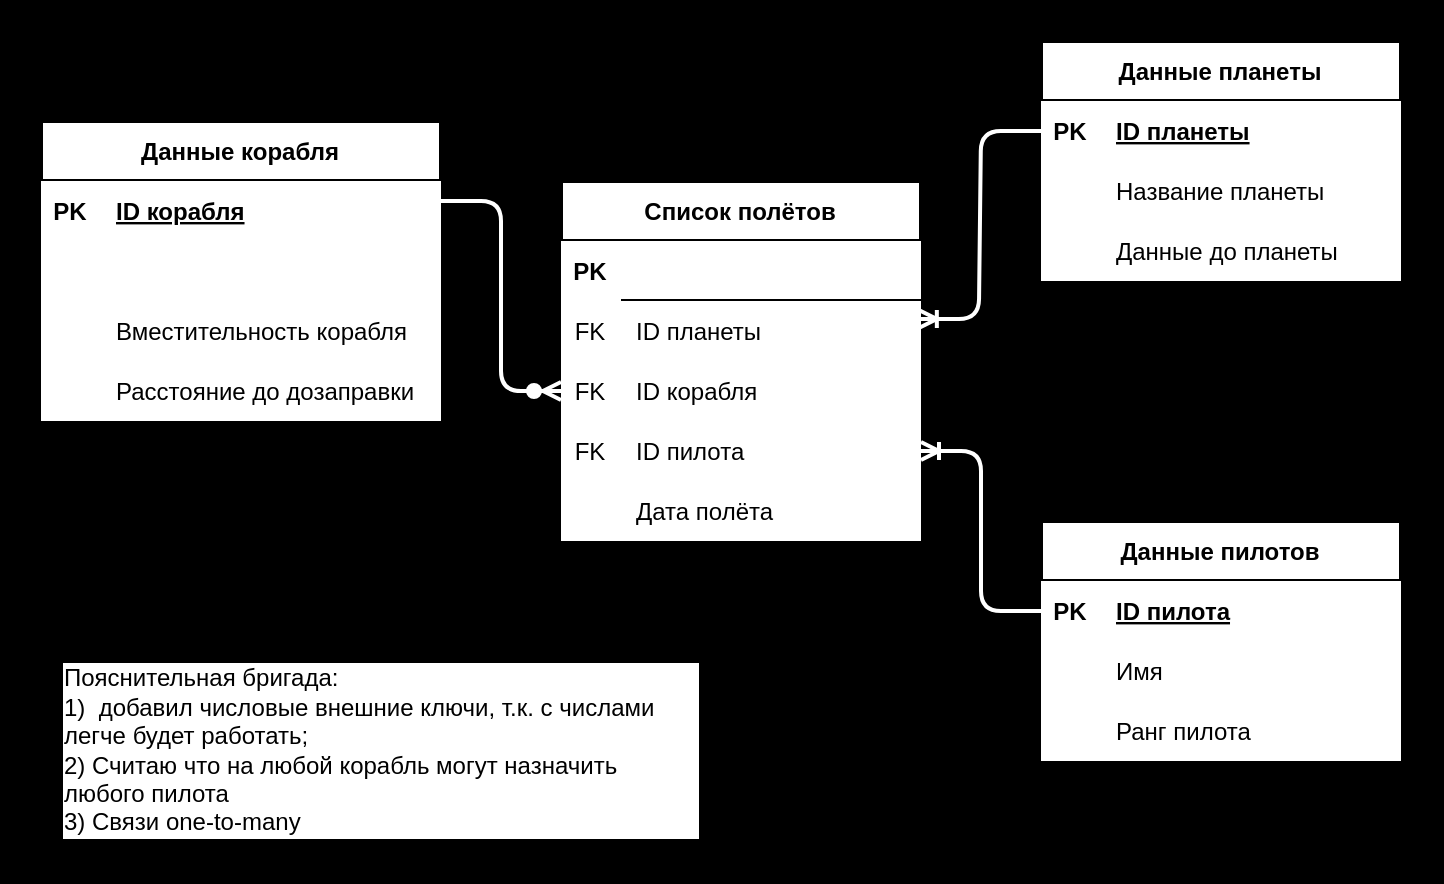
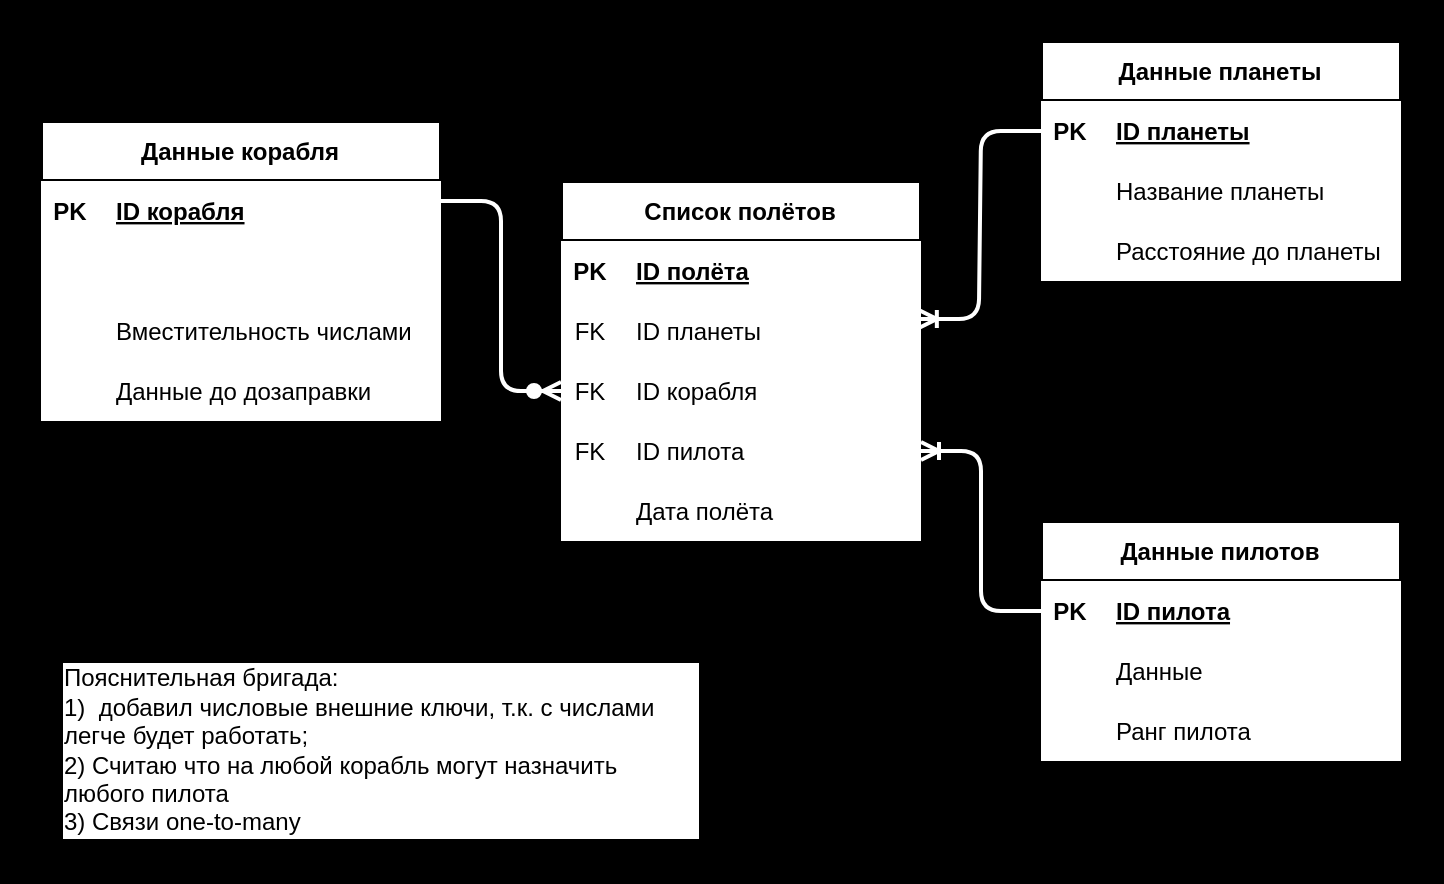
- <mxCell id="39" value="Данные до планеты" style="shape=partialRectangle;connectable=0;top=0;left=0;bottom=0;right=0;align=left;spacingLeft=6;overflow=hidden;rounded=0;shadow=0;strokeWidth=2;labelBorderColor=none;labelBackgroundColor=none;sketch=0;" parent="37" vertex="1"><mxGeometry x="30" width="150" height="30" as="geometry"><mxRectangle width="150" height="30" as="alternateBounds" /></mxGeometry></mxCell>
+ <mxCell id="39" value="Расстояние до планеты" style="shape=partialRectangle;connectable=0;top=0;left=0;bottom=0;right=0;align=left;spacingLeft=6;overflow=hidden;rounded=0;shadow=0;strokeWidth=2;labelBorderColor=none;labelBackgroundColor=none;sketch=0;" parent="37" vertex="1"><mxGeometry x="30" width="150" height="30" as="geometry"><mxRectangle width="150" height="30" as="alternateBounds" /></mxGeometry></mxCell>
+ <mxCell id="5" value="ID полёта" style="shape=partialRectangle;connectable=0;top=0;left=0;bottom=0;right=0;align=left;spacingLeft=6;fontStyle=5;overflow=hidden;rounded=0;shadow=0;strokeWidth=2;labelBorderColor=none;labelBackgroundColor=none;sketch=0;" parent="3" vertex="1"><mxGeometry x="30" width="150" height="30" as="geometry"><mxRectangle width="150" height="30" as="alternateBounds" /></mxGeometry></mxCell>
- <mxCell id="26" value="Вместительность корабля" style="shape=partialRectangle;connectable=0;top=0;left=0;bottom=0;right=0;align=left;spacingLeft=6;overflow=hidden;rounded=0;shadow=0;strokeWidth=2;labelBorderColor=none;labelBackgroundColor=none;sketch=0;" parent="24" vertex="1"><mxGeometry x="30" width="170" height="30" as="geometry"><mxRectangle width="170" height="30" as="alternateBounds" /></mxGeometry></mxCell>
+ <mxCell id="26" value="Вместительность числами" style="shape=partialRectangle;connectable=0;top=0;left=0;bottom=0;right=0;align=left;spacingLeft=6;overflow=hidden;rounded=0;shadow=0;strokeWidth=2;labelBorderColor=none;labelBackgroundColor=none;sketch=0;" parent="24" vertex="1"><mxGeometry x="30" width="170" height="30" as="geometry"><mxRectangle width="170" height="30" as="alternateBounds" /></mxGeometry></mxCell>
- <mxCell id="29" value="Расстояние до дозаправки" style="shape=partialRectangle;connectable=0;top=0;left=0;bottom=0;right=0;align=left;spacingLeft=6;overflow=hidden;rounded=0;shadow=0;strokeWidth=2;labelBorderColor=none;labelBackgroundColor=none;sketch=0;" parent="27" vertex="1"><mxGeometry x="30" width="170" height="30" as="geometry"><mxRectangle width="170" height="30" as="alternateBounds" /></mxGeometry></mxCell>
+ <mxCell id="29" value="Данные до дозаправки" style="shape=partialRectangle;connectable=0;top=0;left=0;bottom=0;right=0;align=left;spacingLeft=6;overflow=hidden;rounded=0;shadow=0;strokeWidth=2;labelBorderColor=none;labelBackgroundColor=none;sketch=0;" parent="27" vertex="1"><mxGeometry x="30" width="170" height="30" as="geometry"><mxRectangle width="170" height="30" as="alternateBounds" /></mxGeometry></mxCell>
- <mxCell id="46" value="Имя" style="shape=partialRectangle;connectable=0;top=0;left=0;bottom=0;right=0;align=left;spacingLeft=6;overflow=hidden;rounded=0;shadow=0;strokeWidth=2;labelBorderColor=none;labelBackgroundColor=none;sketch=0;" parent="44" vertex="1"><mxGeometry x="30" width="150" height="30" as="geometry"><mxRectangle width="150" height="30" as="alternateBounds" /></mxGeometry></mxCell>
+ <mxCell id="46" value="Данные" style="shape=partialRectangle;connectable=0;top=0;left=0;bottom=0;right=0;align=left;spacingLeft=6;overflow=hidden;rounded=0;shadow=0;strokeWidth=2;labelBorderColor=none;labelBackgroundColor=none;sketch=0;" parent="44" vertex="1"><mxGeometry x="30" width="150" height="30" as="geometry"><mxRectangle width="150" height="30" as="alternateBounds" /></mxGeometry></mxCell>
